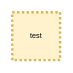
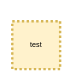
- <mxCell id="2" value="test" style="whiteSpace=wrap;html=1;aspect=fixed;fillColor=#fff2cc;strokeColor=#d6b656;dashed=1;dashPattern=1 1;strokeWidth=4;" vertex="1" parent="1"><mxGeometry x="20" y="20" width="80" height="80" as="geometry" /></mxCell>
+ <mxCell id="2" value="test" style="whiteSpace=wrap;html=1;aspect=fixed;fillColor=#fff2cc;strokeColor=#d6b656;dashed=1;dashPattern=1 1;strokeWidth=4;" vertex="1" parent="1"><mxGeometry x="20" y="35" width="80" height="80" as="geometry" /></mxCell>
